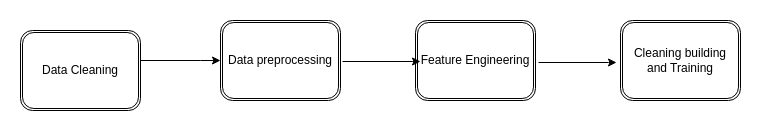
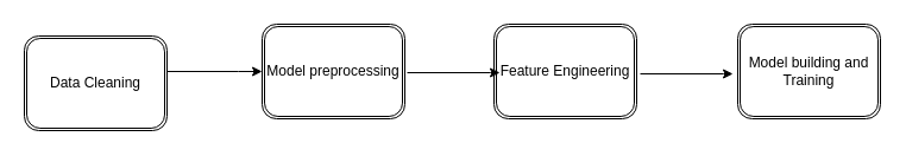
- <mxCell id="4" value="Data preprocessing" style="shape=ext;double=1;rounded=1;whiteSpace=wrap;html=1;" vertex="1" parent="1"><mxGeometry x="220" y="20" width="120" height="80" as="geometry" /></mxCell>
+ <mxCell id="4" value="Model preprocessing" style="shape=ext;double=1;rounded=1;whiteSpace=wrap;html=1;" vertex="1" parent="1"><mxGeometry x="220" y="20" width="120" height="80" as="geometry" /></mxCell>
- <mxCell id="5" value="Cleaning building and Training" style="shape=ext;double=1;rounded=1;whiteSpace=wrap;html=1;" vertex="1" parent="1"><mxGeometry x="620" y="20" width="120" height="80" as="geometry" /></mxCell>
+ <mxCell id="5" value="Model building and Training" style="shape=ext;double=1;rounded=1;whiteSpace=wrap;html=1;" vertex="1" parent="1"><mxGeometry x="620" y="20" width="120" height="80" as="geometry" /></mxCell>
